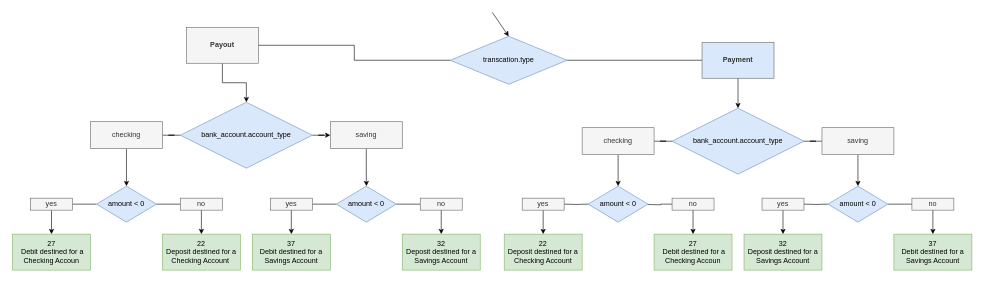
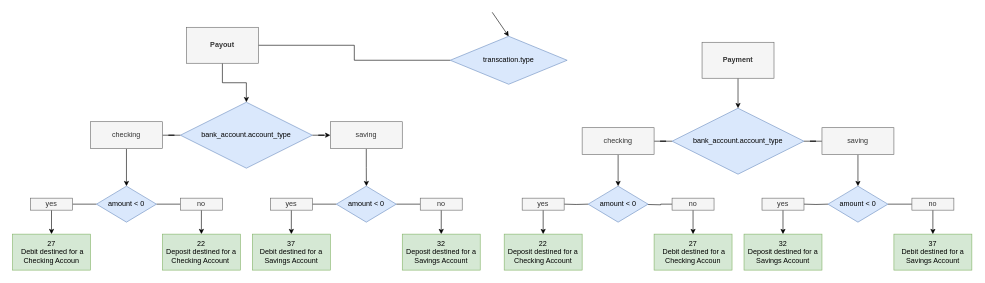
- <mxCell id="28" style="edgeStyle=orthogonalEdgeStyle;rounded=0;orthogonalLoop=1;jettySize=auto;html=1;entryX=0;entryY=0.5;entryDx=0;entryDy=0;endArrow=none;endFill=0;" edge="1" parent="1" source="29" target="42"><mxGeometry relative="1" as="geometry" /></mxCell>
- <mxCell id="42" value="Payment" style="rounded=0;whiteSpace=wrap;html=1;fillColor=#dae8fc;strokeColor=#666666;fontColor=#333333;fontStyle=1;" vertex="1" parent="1"><mxGeometry x="1170" y="70" width="120" height="60" as="geometry" /></mxCell>
+ <mxCell id="42" value="Payment" style="rounded=0;whiteSpace=wrap;html=1;fillColor=#f5f5f5;strokeColor=#666666;fontColor=#333333;fontStyle=1" vertex="1" parent="1"><mxGeometry x="1170" y="70" width="120" height="60" as="geometry" /></mxCell>
